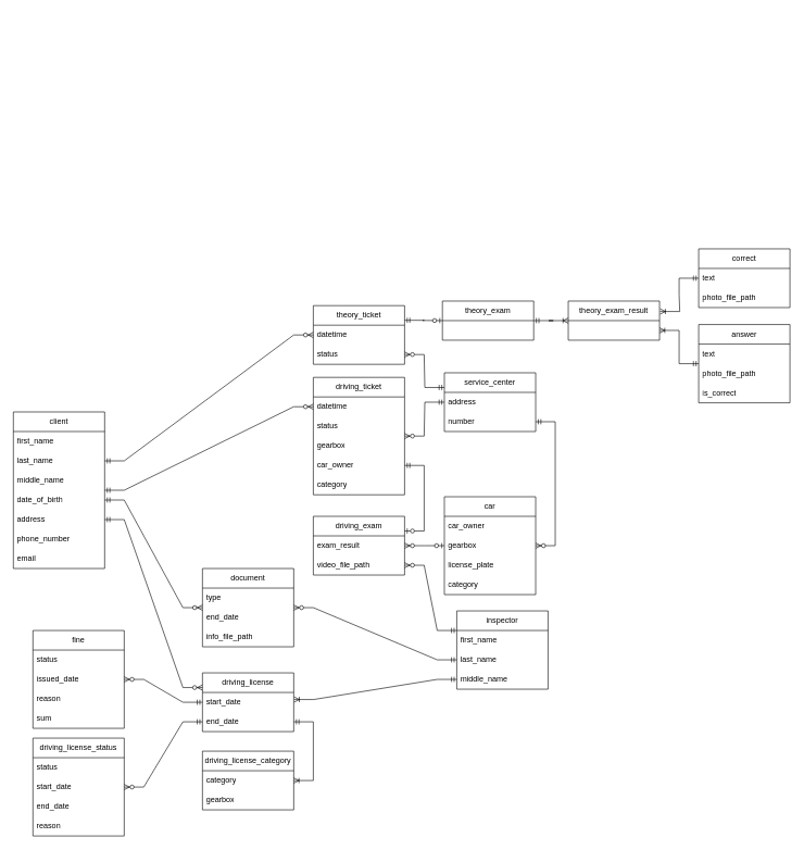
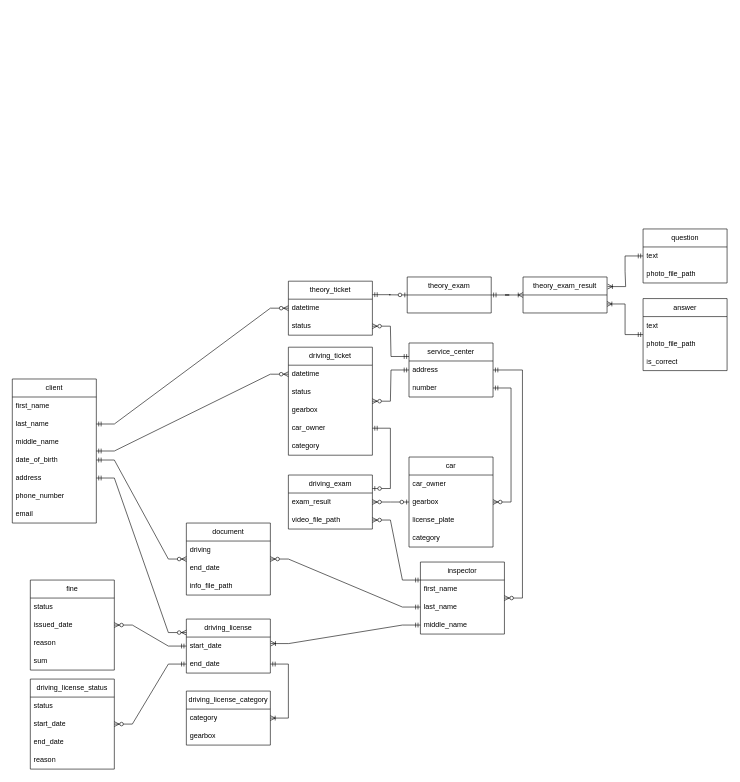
- <mxCell id="73" value="correct" style="swimlane;fontStyle=0;childLayout=stackLayout;horizontal=1;startSize=30;horizontalStack=0;resizeParent=1;resizeParentMax=0;resizeLast=0;collapsible=1;marginBottom=0;whiteSpace=wrap;html=1;" parent="1" vertex="1"><mxGeometry x="1071" y="381" width="140" height="90" as="geometry" /></mxCell>
+ <mxCell id="73" value="question" style="swimlane;fontStyle=0;childLayout=stackLayout;horizontal=1;startSize=30;horizontalStack=0;resizeParent=1;resizeParentMax=0;resizeLast=0;collapsible=1;marginBottom=0;whiteSpace=wrap;html=1;" parent="1" vertex="1"><mxGeometry x="1071" y="381" width="140" height="90" as="geometry" /></mxCell>
+ <mxCell id="59" value="" style="edgeStyle=entityRelationEdgeStyle;fontSize=12;html=1;endArrow=ERzeroToMany;startArrow=ERmandOne;rounded=0;" parent="1" source="33" target="26" edge="1"><mxGeometry width="100" height="100" relative="1" as="geometry"><mxPoint x="690" y="697" as="sourcePoint" /><mxPoint x="630" y="717" as="targetPoint" /><Array as="points"><mxPoint x="650" y="641" /><mxPoint x="540" y="641" /><mxPoint x="660" y="761" /><mxPoint x="540" y="701" /></Array></mxGeometry></mxCell>
- <mxCell id="40" value="type" style="text;strokeColor=none;fillColor=none;align=left;verticalAlign=middle;spacingLeft=4;spacingRight=4;overflow=hidden;points=[[0,0.5],[1,0.5]];portConstraint=eastwest;rotatable=0;whiteSpace=wrap;html=1;" parent="39" vertex="1"><mxGeometry y="30" width="140" height="30" as="geometry" /></mxCell>
+ <mxCell id="40" value="driving" style="text;strokeColor=none;fillColor=none;align=left;verticalAlign=middle;spacingLeft=4;spacingRight=4;overflow=hidden;points=[[0,0.5],[1,0.5]];portConstraint=eastwest;rotatable=0;whiteSpace=wrap;html=1;" parent="39" vertex="1"><mxGeometry y="30" width="140" height="30" as="geometry" /></mxCell>
